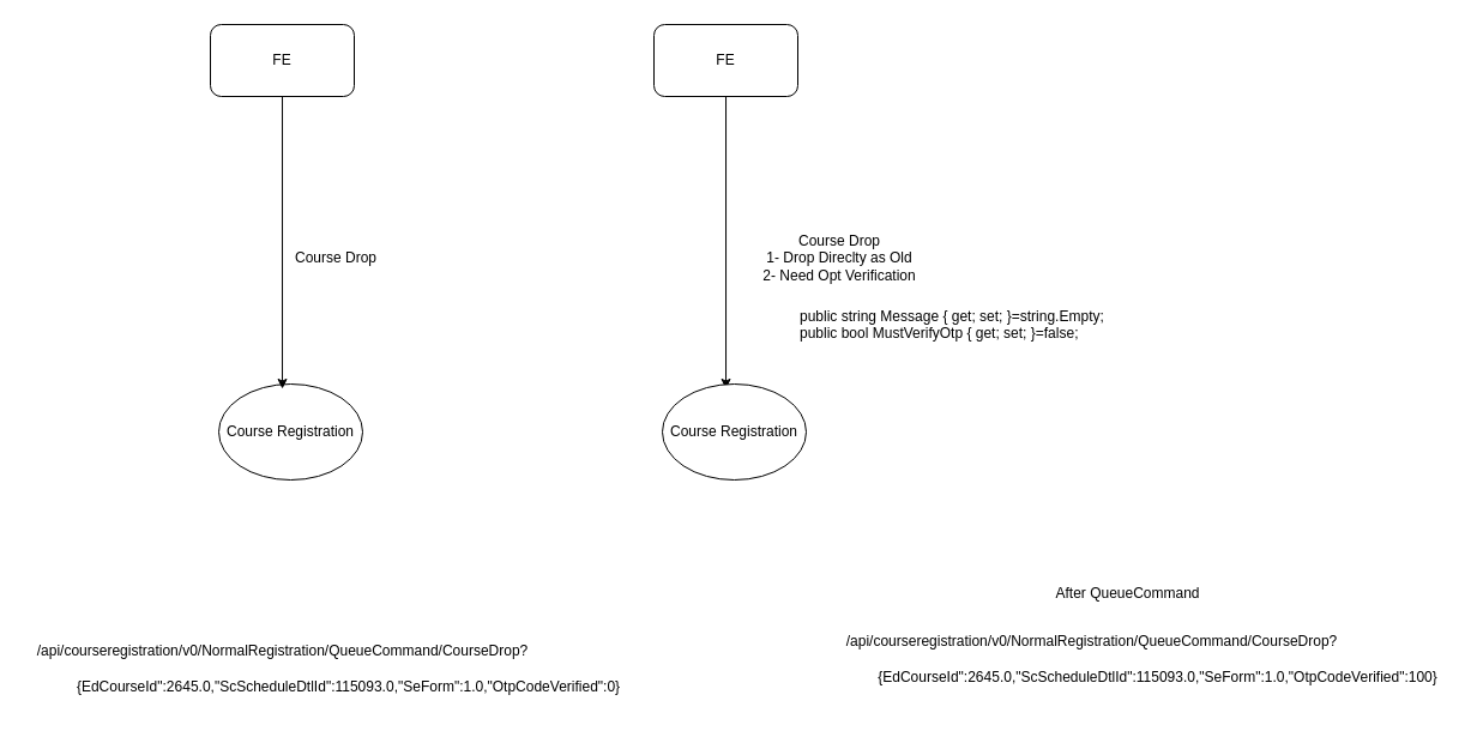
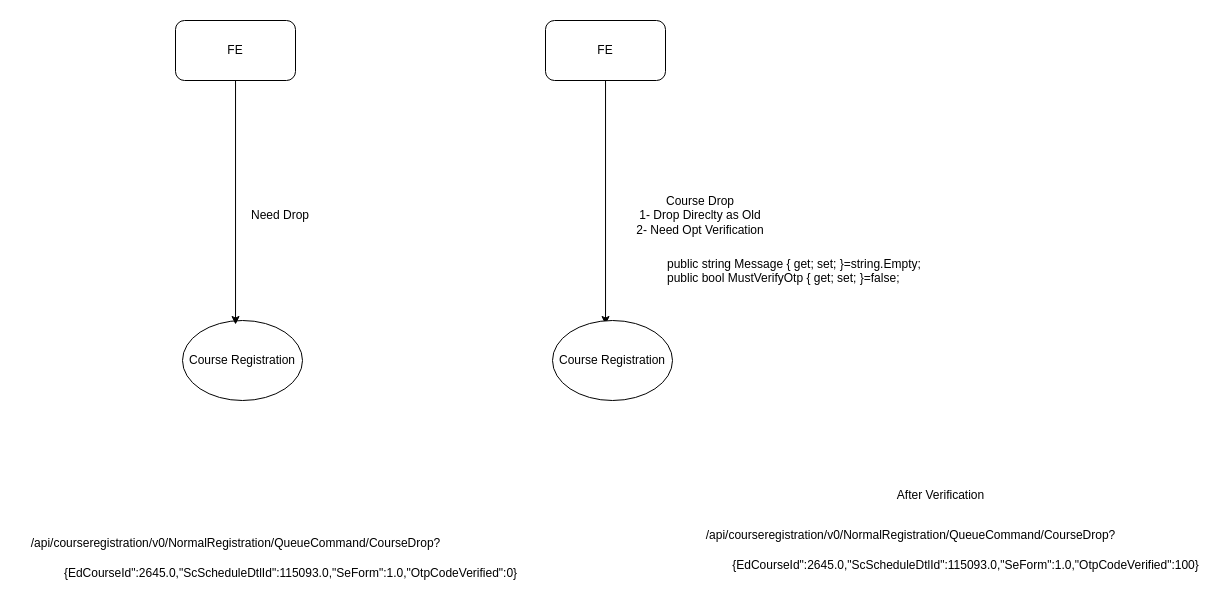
- <mxCell id="5" value="Course Drop" style="text;html=1;align=center;verticalAlign=middle;whiteSpace=wrap;rounded=0;" vertex="1" parent="1"><mxGeometry x="215" y="200" width="130" height="30" as="geometry" /></mxCell>
+ <mxCell id="5" value="Need Drop" style="text;html=1;align=center;verticalAlign=middle;whiteSpace=wrap;rounded=0;" vertex="1" parent="1"><mxGeometry x="215" y="200" width="130" height="30" as="geometry" /></mxCell>
- <mxCell id="15" value="After QueueCommand" style="text;html=1;align=center;verticalAlign=middle;resizable=0;points=[];autosize=1;strokeColor=none;fillColor=none;" vertex="1" parent="1"><mxGeometry x="885" y="480" width="110" height="30" as="geometry" /></mxCell>
+ <mxCell id="15" value="After Verification" style="text;html=1;align=center;verticalAlign=middle;resizable=0;points=[];autosize=1;strokeColor=none;fillColor=none;" vertex="1" parent="1"><mxGeometry x="885" y="480" width="110" height="30" as="geometry" /></mxCell>
